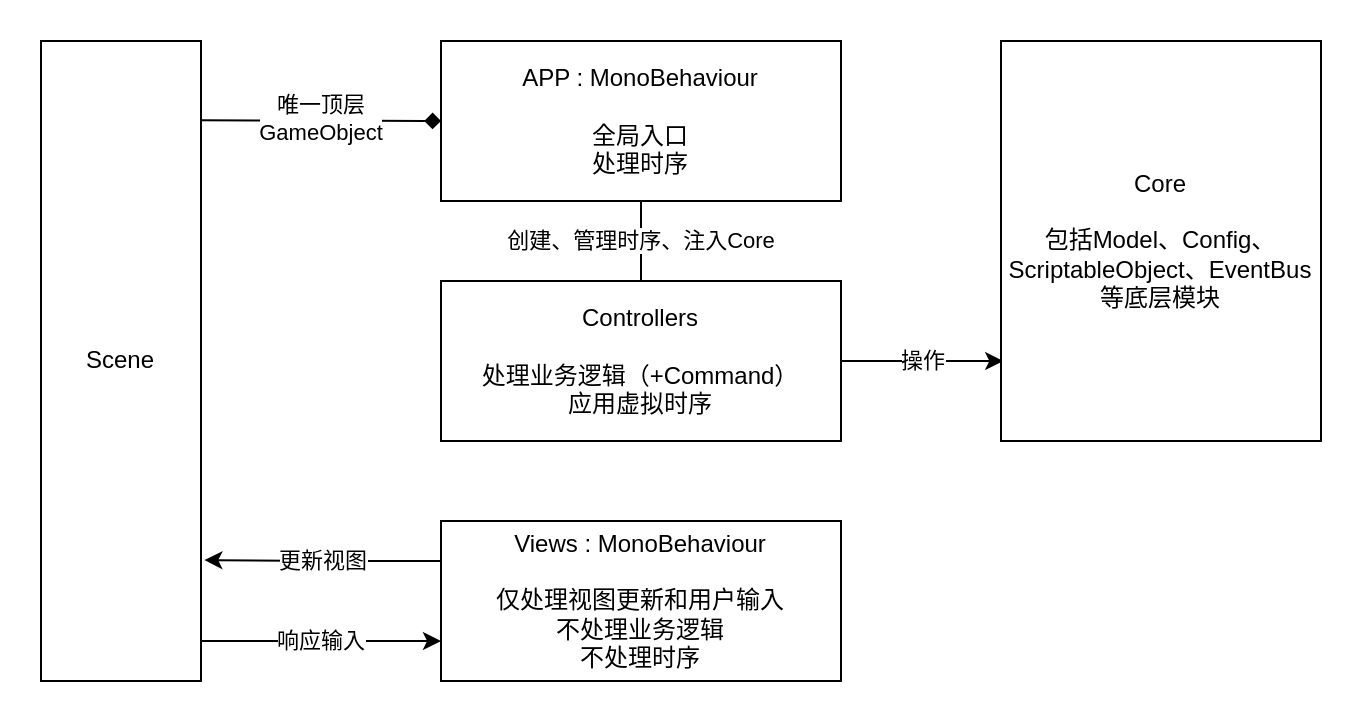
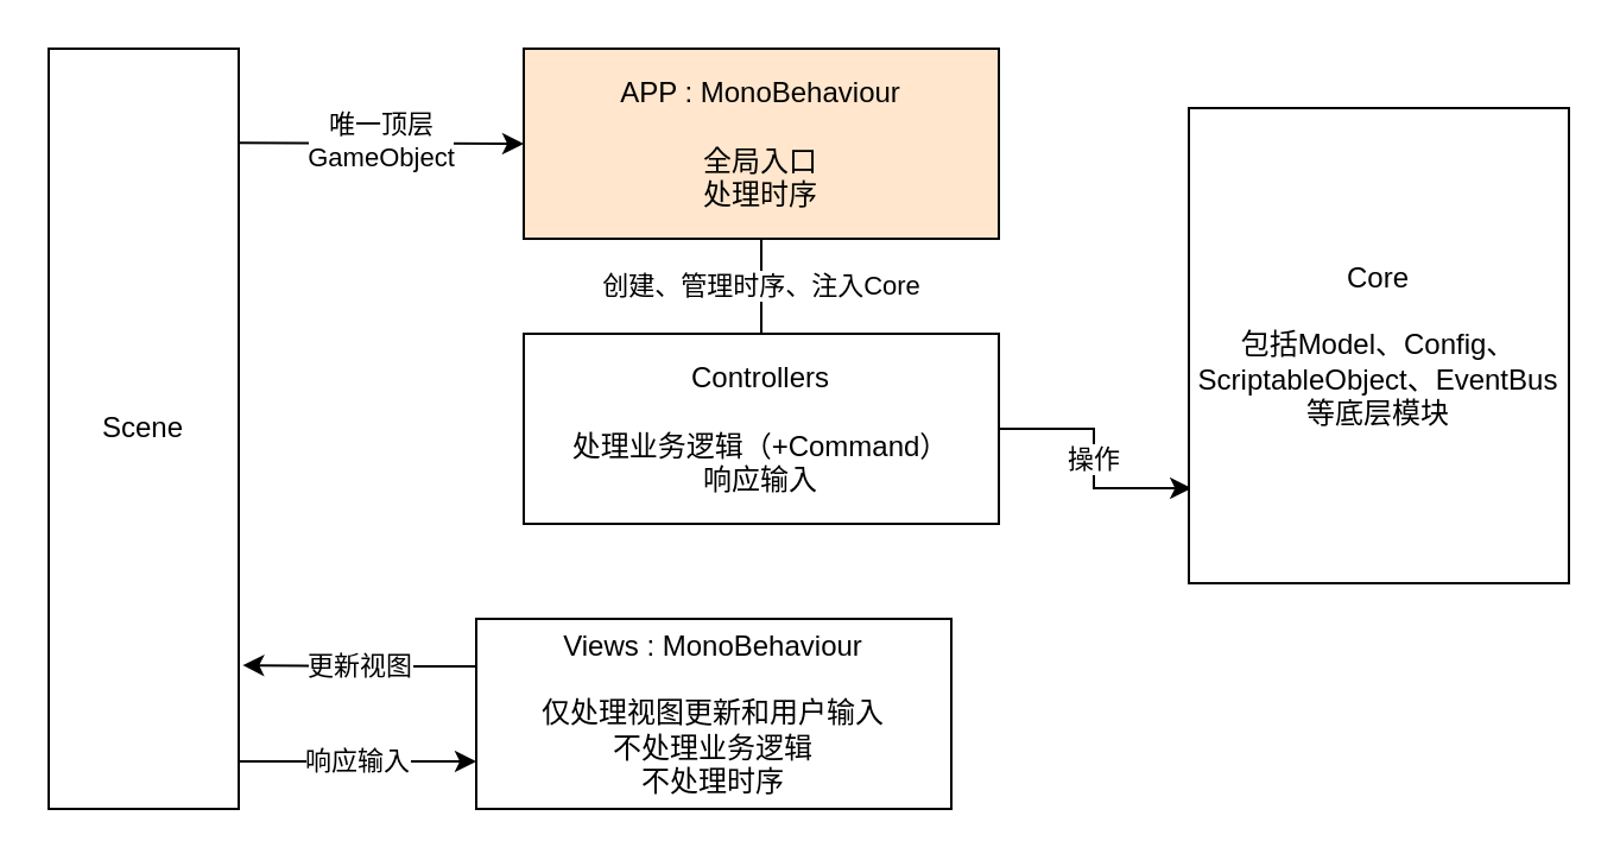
- <mxCell id="4" value="唯一顶层&lt;br&gt;GameObject" style="edgeStyle=orthogonalEdgeStyle;rounded=0;orthogonalLoop=1;jettySize=auto;html=1;exitX=0.994;exitY=0.124;exitDx=0;exitDy=0;exitPerimeter=0;endArrow=diamond;" parent="1" source="6" target="3" edge="1"><mxGeometry relative="1" as="geometry" /></mxCell>
+ <mxCell id="4" value="唯一顶层&lt;br&gt;GameObject" style="edgeStyle=orthogonalEdgeStyle;rounded=0;orthogonalLoop=1;jettySize=auto;html=1;exitX=0.994;exitY=0.124;exitDx=0;exitDy=0;exitPerimeter=0;" parent="1" source="6" target="3" edge="1"><mxGeometry relative="1" as="geometry" /></mxCell>
- <mxCell id="3" value="APP : MonoBehaviour&lt;br&gt;&lt;br&gt;全局入口&lt;br&gt;处理时序" style="rounded=0;whiteSpace=wrap;html=1;" parent="1" vertex="1"><mxGeometry x="220" y="20" width="200" height="80" as="geometry" /></mxCell>
+ <mxCell id="3" value="APP : MonoBehaviour&lt;br&gt;&lt;br&gt;全局入口&lt;br&gt;处理时序" style="rounded=0;whiteSpace=wrap;html=1;fillColor=#ffe6cc;" parent="1" vertex="1"><mxGeometry x="220" y="20" width="200" height="80" as="geometry" /></mxCell>
- <mxCell id="9" value="Core&lt;br&gt;&lt;br&gt;包括Model、Config、ScriptableObject、EventBus等底层模块" style="rounded=0;whiteSpace=wrap;html=1;" parent="1" vertex="1"><mxGeometry x="500" y="20" width="160" height="200" as="geometry" /></mxCell>
+ <mxCell id="9" value="Core&lt;br&gt;&lt;br&gt;包括Model、Config、ScriptableObject、EventBus等底层模块" style="rounded=0;whiteSpace=wrap;html=1;" parent="1" vertex="1"><mxGeometry x="500" y="45" width="160" height="200" as="geometry" /></mxCell>
- <mxCell id="8" value="Controllers&lt;br&gt;&lt;br&gt;处理业务逻辑（+Command）&lt;br&gt;应用虚拟时序" style="rounded=0;whiteSpace=wrap;html=1;" parent="1" vertex="1"><mxGeometry x="220" y="140" width="200" height="80" as="geometry" /></mxCell>
+ <mxCell id="8" value="Controllers&lt;br&gt;&lt;br&gt;处理业务逻辑（+Command）&lt;br&gt;响应输入" style="rounded=0;whiteSpace=wrap;html=1;" parent="1" vertex="1"><mxGeometry x="220" y="140" width="200" height="80" as="geometry" /></mxCell>
- <mxCell id="11" value="Views : MonoBehaviour&lt;br&gt;&lt;br&gt;仅处理视图更新和用户输入&lt;br&gt;不处理业务逻辑&lt;br&gt;不处理时序" style="rounded=0;whiteSpace=wrap;html=1;" parent="1" vertex="1"><mxGeometry x="220" y="260" width="200" height="80" as="geometry" /></mxCell>
+ <mxCell id="11" value="Views : MonoBehaviour&lt;br&gt;&lt;br&gt;仅处理视图更新和用户输入&lt;br&gt;不处理业务逻辑&lt;br&gt;不处理时序" style="rounded=0;whiteSpace=wrap;html=1;" parent="1" vertex="1"><mxGeometry x="200" y="260" width="200" height="80" as="geometry" /></mxCell>
